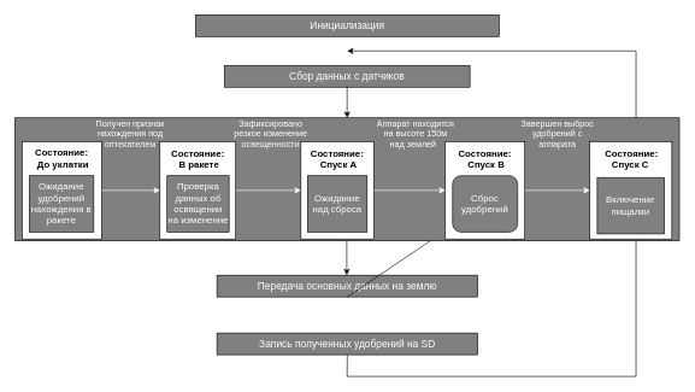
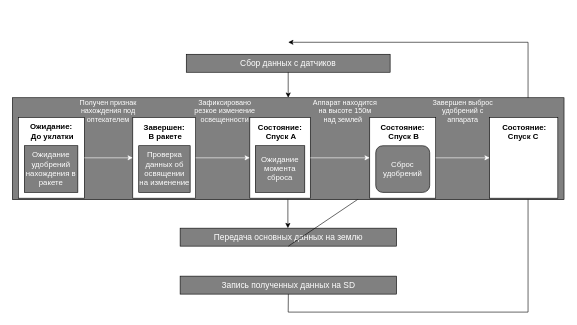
- <mxCell id="2" value="&lt;font style=&quot;font-size: 14px;&quot; color=&quot;#ffffff&quot;&gt;Инициализация&lt;/font&gt;" style="rounded=0;whiteSpace=wrap;html=1;fillColor=#808080;" parent="1" vertex="1"><mxGeometry x="270" y="20" width="420.5" height="30" as="geometry" /></mxCell>
- <mxCell id="37" value="&lt;b style=&quot;font-size: 13px;&quot;&gt;Состояние:&lt;br&gt;&amp;nbsp;До уклатки&lt;/b&gt;" style="text;html=1;strokeColor=none;fillColor=none;align=center;verticalAlign=middle;whiteSpace=wrap;rounded=0;" parent="34" vertex="1"><mxGeometry x="10.0" y="-0.962" width="90.0" height="28.846" as="geometry" /></mxCell>
+ <mxCell id="37" value="&lt;b style=&quot;font-size: 13px;&quot;&gt;Ожидание:&lt;br&gt;&amp;nbsp;До уклатки&lt;/b&gt;" style="text;html=1;strokeColor=none;fillColor=none;align=center;verticalAlign=middle;whiteSpace=wrap;rounded=0;" parent="34" vertex="1"><mxGeometry x="10.0" y="-0.962" width="90.0" height="28.846" as="geometry" /></mxCell>
- <mxCell id="26" value="&lt;b style=&quot;font-size: 13px;&quot;&gt;Состояние:&lt;br&gt;&amp;nbsp;В ракете&lt;/b&gt;" style="text;html=1;strokeColor=none;fillColor=none;align=center;verticalAlign=middle;whiteSpace=wrap;rounded=0;" parent="23" vertex="1"><mxGeometry x="9.521" y="9.616" width="85.017" height="28.851" as="geometry" /></mxCell>
+ <mxCell id="26" value="&lt;b style=&quot;font-size: 13px;&quot;&gt;Завершен:&lt;br&gt;&amp;nbsp;В ракете&lt;/b&gt;" style="text;html=1;strokeColor=none;fillColor=none;align=center;verticalAlign=middle;whiteSpace=wrap;rounded=0;" parent="23" vertex="1"><mxGeometry x="9.521" y="9.616" width="85.017" height="28.851" as="geometry" /></mxCell>
- <mxCell id="15" value="&lt;font style=&quot;font-size: 13px;&quot; color=&quot;#ffffff&quot;&gt;Ожидание&lt;br&gt;над сброса&lt;br&gt;&lt;/font&gt;" style="rounded=0;whiteSpace=wrap;html=1;fillColor=#808080;" parent="13" vertex="1"><mxGeometry x="9.167" y="37.5" width="82.5" height="77.885" as="geometry" /></mxCell>
+ <mxCell id="15" value="&lt;font style=&quot;font-size: 13px;&quot; color=&quot;#ffffff&quot;&gt;Ожидание&lt;br&gt;момента сброса&lt;br&gt;&lt;/font&gt;" style="rounded=0;whiteSpace=wrap;html=1;fillColor=#808080;" parent="13" vertex="1"><mxGeometry x="9.167" y="37.5" width="82.5" height="77.885" as="geometry" /></mxCell>
- <mxCell id="31" value="&lt;font style=&quot;&quot; color=&quot;#ffffff&quot;&gt;&lt;font style=&quot;font-size: 13px;&quot;&gt;Включение пищалки&lt;/font&gt;&lt;br&gt;&lt;/font&gt;" style="rounded=0;whiteSpace=wrap;html=1;fillColor=#808080;" parent="12" vertex="1"><mxGeometry x="770.332" y="65" width="92.992" height="77.885" as="geometry" /></mxCell>
- <mxCell id="4" value="&lt;font style=&quot;font-size: 14px;&quot; color=&quot;#ffffff&quot;&gt;Запись полученных удобрений на SD&lt;/font&gt;" style="rounded=0;whiteSpace=wrap;html=1;fillColor=#808080;" parent="1" vertex="1"><mxGeometry x="299.75" y="460" width="361" height="30" as="geometry" /></mxCell>
+ <mxCell id="4" value="&lt;font style=&quot;font-size: 14px;&quot; color=&quot;#ffffff&quot;&gt;Запись полученных данных на SD&lt;/font&gt;" style="rounded=0;whiteSpace=wrap;html=1;fillColor=#808080;" parent="1" vertex="1"><mxGeometry x="299.75" y="460" width="361" height="30" as="geometry" /></mxCell>
